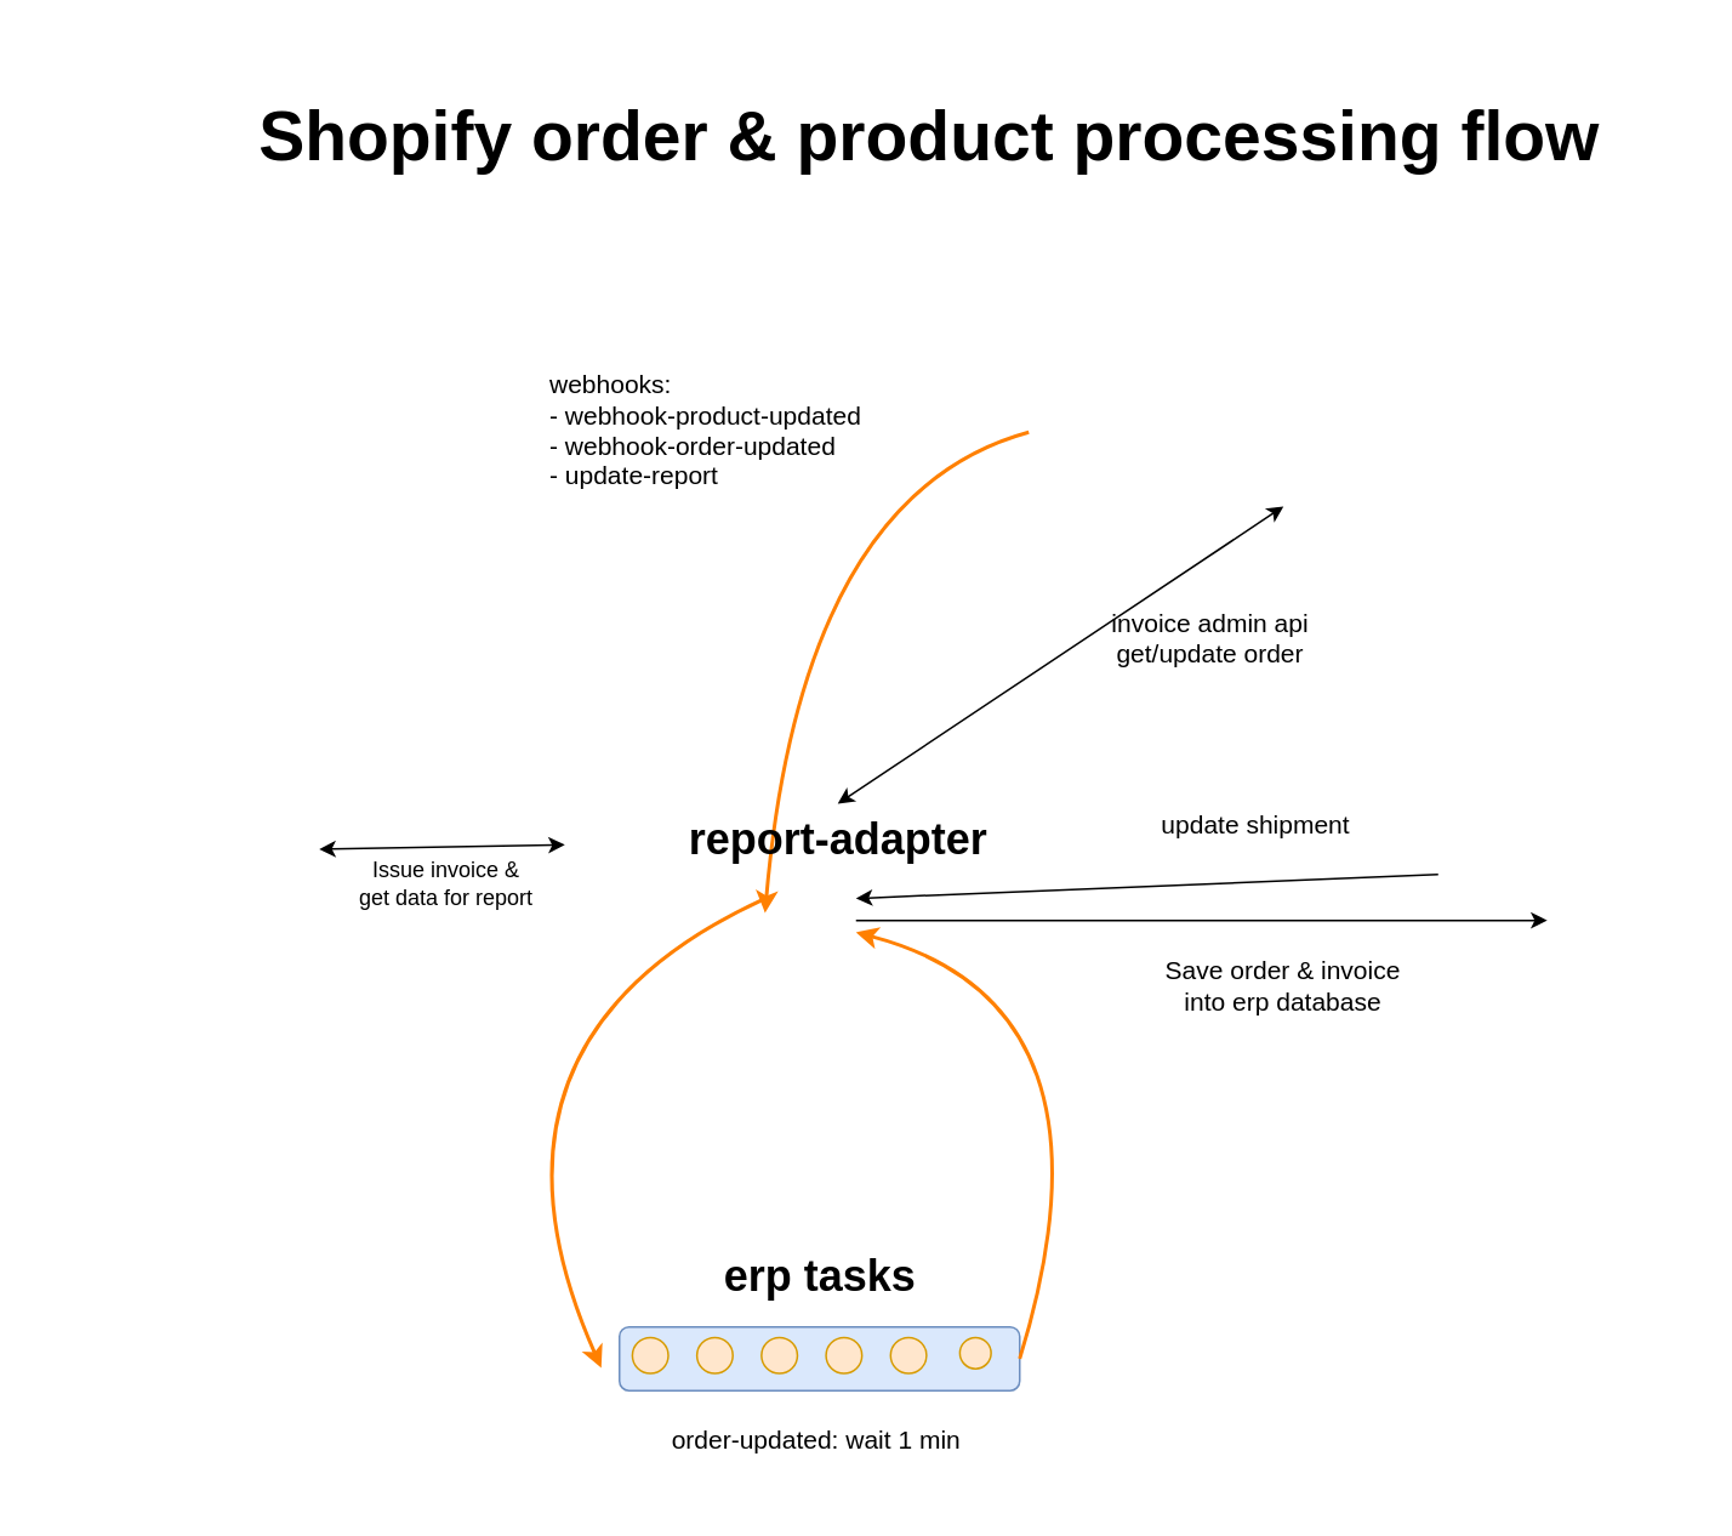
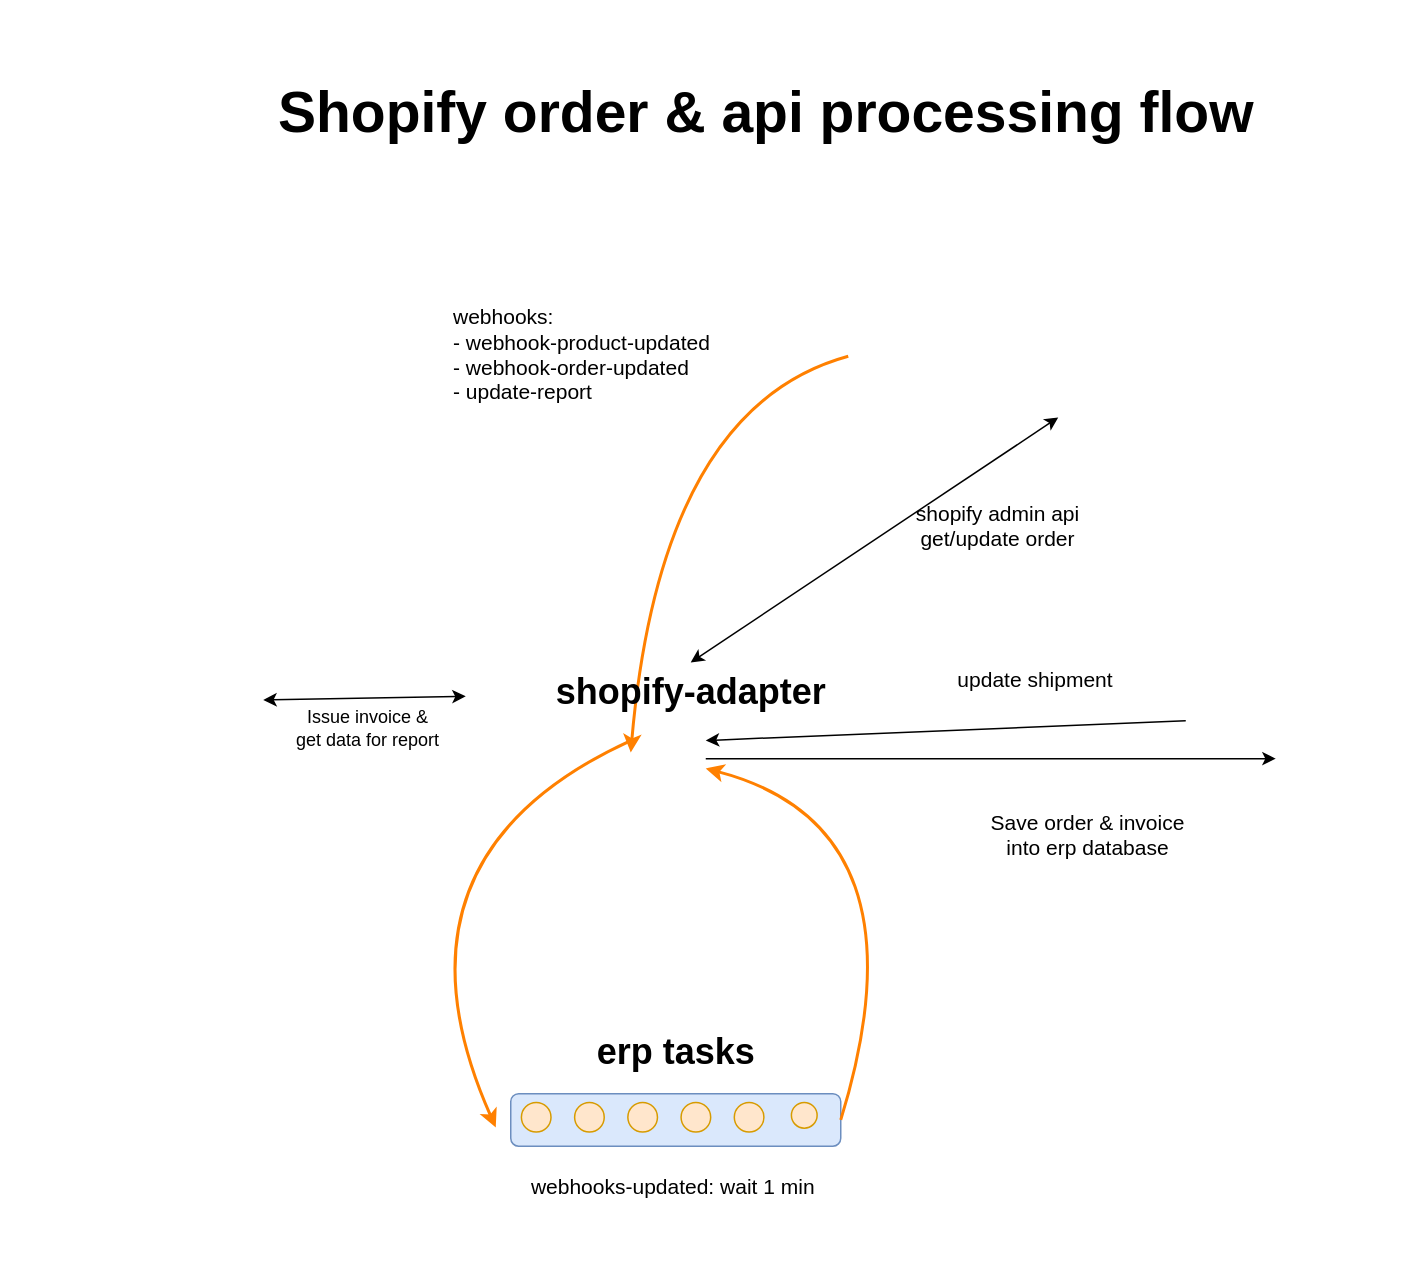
- <mxCell id="29" value="&lt;font style=&quot;font-size: 38px;&quot;&gt;Shopify order &amp;amp; product processing flow&lt;/font&gt;" style="text;strokeColor=none;fillColor=none;html=1;fontSize=24;fontStyle=1;verticalAlign=middle;align=center;" vertex="1" parent="1"><mxGeometry x="90" y="20" width="840" height="110" as="geometry" /></mxCell>
+ <mxCell id="29" value="&lt;font style=&quot;font-size: 38px;&quot;&gt;Shopify order &amp;amp; api processing flow&lt;/font&gt;" style="text;strokeColor=none;fillColor=none;html=1;fontSize=24;fontStyle=1;verticalAlign=middle;align=center;" vertex="1" parent="1"><mxGeometry x="90" y="20" width="840" height="110" as="geometry" /></mxCell>
- <mxCell id="26" value="&lt;div&gt;invoice admin api&lt;/div&gt;&lt;div&gt;get/update order&lt;br&gt;&lt;/div&gt;" style="text;html=1;strokeColor=none;fillColor=none;align=center;verticalAlign=middle;whiteSpace=wrap;rounded=0;fontSize=14;" vertex="1" parent="1"><mxGeometry x="560" y="340" width="210" height="20" as="geometry" /></mxCell>
+ <mxCell id="26" value="&lt;div&gt;shopify admin api&lt;/div&gt;&lt;div&gt;get/update order&lt;br&gt;&lt;/div&gt;" style="text;html=1;strokeColor=none;fillColor=none;align=center;verticalAlign=middle;whiteSpace=wrap;rounded=0;fontSize=14;" vertex="1" parent="1"><mxGeometry x="560" y="340" width="210" height="20" as="geometry" /></mxCell>
- <mxCell id="6" value="report-adapter" style="text;strokeColor=none;fillColor=none;html=1;fontSize=24;fontStyle=1;verticalAlign=middle;align=center;" vertex="1" parent="4"><mxGeometry x="-90" width="300" height="40" as="geometry" /></mxCell>
+ <mxCell id="6" value="shopify-adapter" style="text;strokeColor=none;fillColor=none;html=1;fontSize=24;fontStyle=1;verticalAlign=middle;align=center;" vertex="1" parent="4"><mxGeometry x="-90" width="300" height="40" as="geometry" /></mxCell>
- <mxCell id="28" value="&lt;div&gt;Save order &amp;amp; invoice into erp database&lt;/div&gt;" style="text;html=1;strokeColor=none;fillColor=none;align=center;verticalAlign=middle;whiteSpace=wrap;rounded=0;fontSize=14;" vertex="1" parent="1"><mxGeometry x="635" y="501.11" width="140" height="80" as="geometry" /></mxCell>
+ <mxCell id="28" value="&lt;div&gt;Save order &amp;amp; invoice into erp database&lt;/div&gt;" style="text;html=1;strokeColor=none;fillColor=none;align=center;verticalAlign=middle;whiteSpace=wrap;rounded=0;fontSize=14;" vertex="1" parent="1"><mxGeometry x="655" y="516.11" width="140" height="80" as="geometry" /></mxCell>
- <mxCell id="27" value="&lt;div&gt;order-updated: wait 1 min&lt;/div&gt;" style="text;html=1;strokeColor=none;fillColor=none;align=center;verticalAlign=middle;whiteSpace=wrap;rounded=0;fontSize=14;" vertex="1" parent="1"><mxGeometry x="320" y="761.11" width="257" height="60" as="geometry" /></mxCell>
+ <mxCell id="27" value="&lt;div&gt;webhooks-updated: wait 1 min&lt;/div&gt;" style="text;html=1;strokeColor=none;fillColor=none;align=center;verticalAlign=middle;whiteSpace=wrap;rounded=0;fontSize=14;" vertex="1" parent="1"><mxGeometry x="320" y="761.11" width="257" height="60" as="geometry" /></mxCell>
